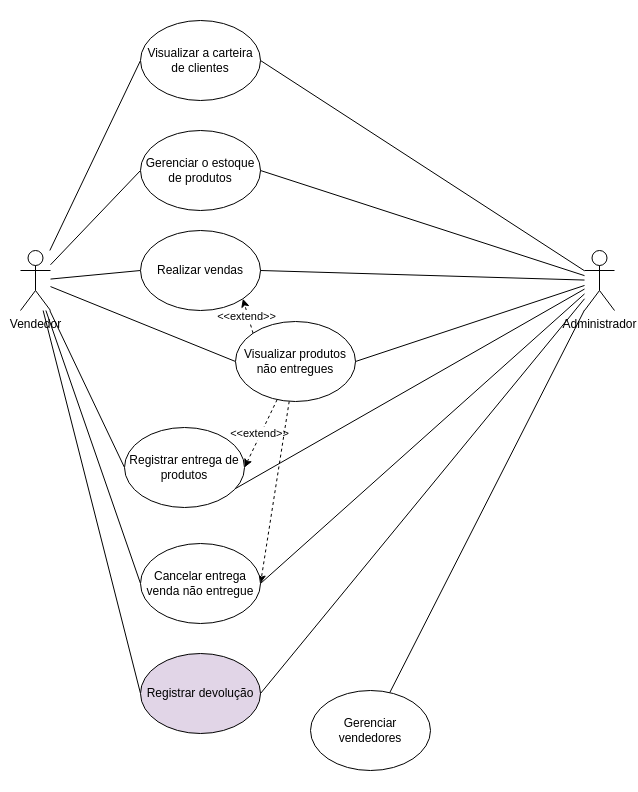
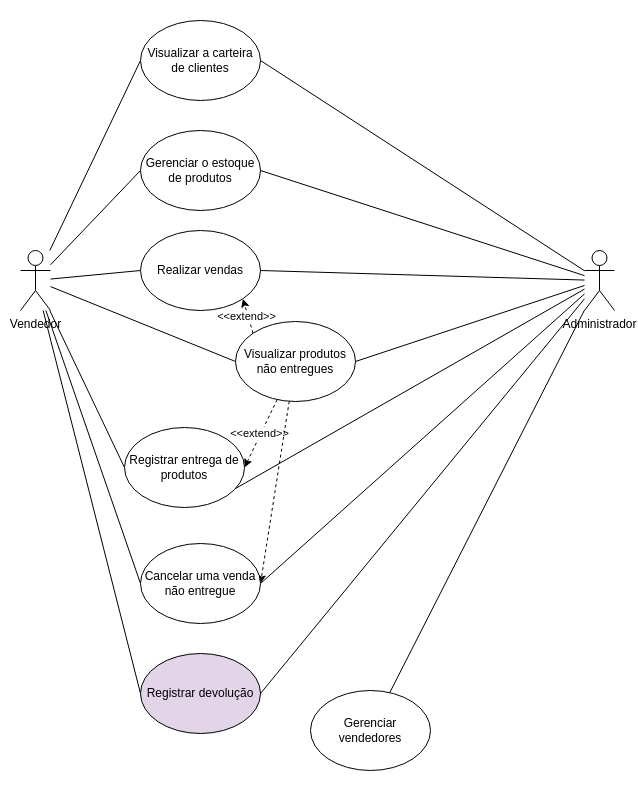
- <mxCell id="22" value="Cancelar entrega venda não entregue" style="ellipse;whiteSpace=wrap;html=1;" vertex="1" parent="1"><mxGeometry x="140" y="543" width="120" height="80" as="geometry" /></mxCell>
+ <mxCell id="22" value="Cancelar uma venda não entregue" style="ellipse;whiteSpace=wrap;html=1;" vertex="1" parent="1"><mxGeometry x="140" y="543" width="120" height="80" as="geometry" /></mxCell>
